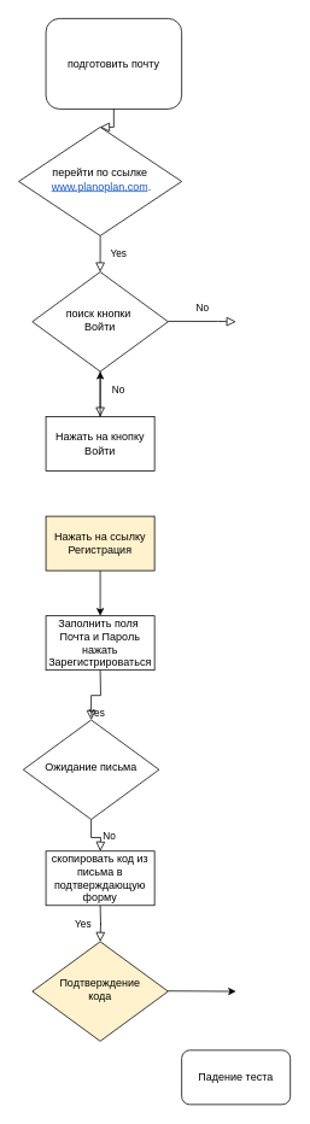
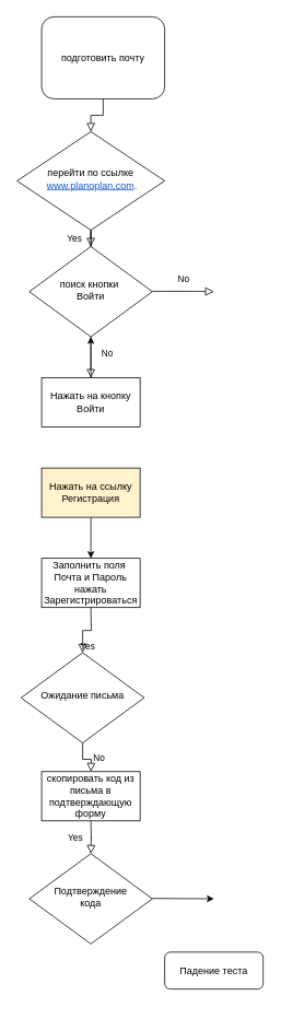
- <mxCell id="3" value="перейти по ссылке&lt;br&gt;&amp;nbsp;&lt;a href=&quot;http://www.planoplan.com/&quot; target=&quot;_blank&quot; style=&quot;color: rgb(17 , 85 , 204) ; font-family: &amp;#34;arial&amp;#34; , sans-serif ; background-color: rgb(255 , 255 , 255)&quot;&gt;www.planoplan.com&lt;/a&gt;&lt;span style=&quot;color: rgb(51 , 51 , 51) ; font-family: &amp;#34;arial&amp;#34; , sans-serif ; background-color: rgb(255 , 255 , 255)&quot;&gt;.&lt;/span&gt;" style="rhombus;whiteSpace=wrap;html=1;shadow=0;fontFamily=Helvetica;fontSize=12;align=center;strokeWidth=1;spacing=6;spacingTop=-4;" parent="1" vertex="1"><mxGeometry x="20" y="140" width="180" height="120" as="geometry" /></mxCell>
+ <mxCell id="3" value="перейти по ссылке&lt;br&gt;&amp;nbsp;&lt;a href=&quot;http://www.planoplan.com/&quot; target=&quot;_blank&quot; style=&quot;color: rgb(17 , 85 , 204) ; font-family: &amp;#34;arial&amp;#34; , sans-serif ; background-color: rgb(255 , 255 , 255)&quot;&gt;www.planoplan.com&lt;/a&gt;&lt;span style=&quot;color: rgb(51 , 51 , 51) ; font-family: &amp;#34;arial&amp;#34; , sans-serif ; background-color: rgb(255 , 255 , 255)&quot;&gt;.&lt;/span&gt;" style="rhombus;whiteSpace=wrap;html=1;shadow=0;fontFamily=Helvetica;fontSize=12;align=center;strokeWidth=1;spacing=6;spacingTop=-4;" parent="1" vertex="1"><mxGeometry x="20" y="160" width="180" height="120" as="geometry" /></mxCell>
- <mxCell id="19" value="Подтверждение &lt;br&gt;кода" style="rhombus;whiteSpace=wrap;html=1;shadow=0;fontFamily=Helvetica;fontSize=12;align=center;strokeWidth=1;spacing=6;spacingTop=-4;fillColor=#fff2cc;" vertex="1" parent="1"><mxGeometry x="35" y="1040" width="150" height="110" as="geometry" /></mxCell>
+ <mxCell id="19" value="Подтверждение &lt;br&gt;кода" style="rhombus;whiteSpace=wrap;html=1;shadow=0;fontFamily=Helvetica;fontSize=12;align=center;strokeWidth=1;spacing=6;spacingTop=-4;" vertex="1" parent="1"><mxGeometry x="35" y="1040" width="150" height="110" as="geometry" /></mxCell>
- <mxCell id="21" value="Падение теста" style="rounded=1;whiteSpace=wrap;html=1;" vertex="1" parent="1"><mxGeometry x="200" y="1160" width="120" height="60" as="geometry" /></mxCell>
+ <mxCell id="21" value="Падение теста" style="rounded=1;whiteSpace=wrap;html=1;" vertex="1" parent="1"><mxGeometry x="200" y="1160" width="120" height="45" as="geometry" /></mxCell>
